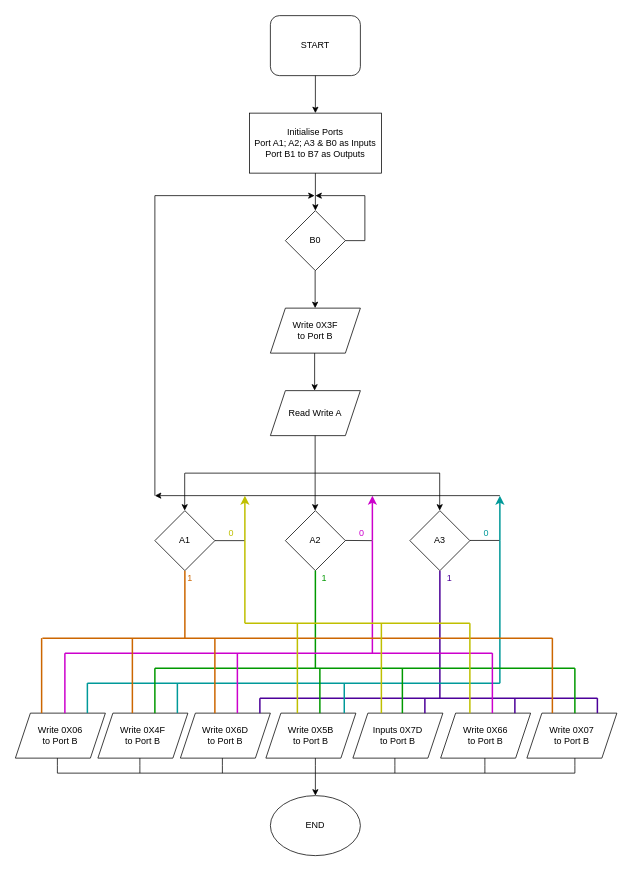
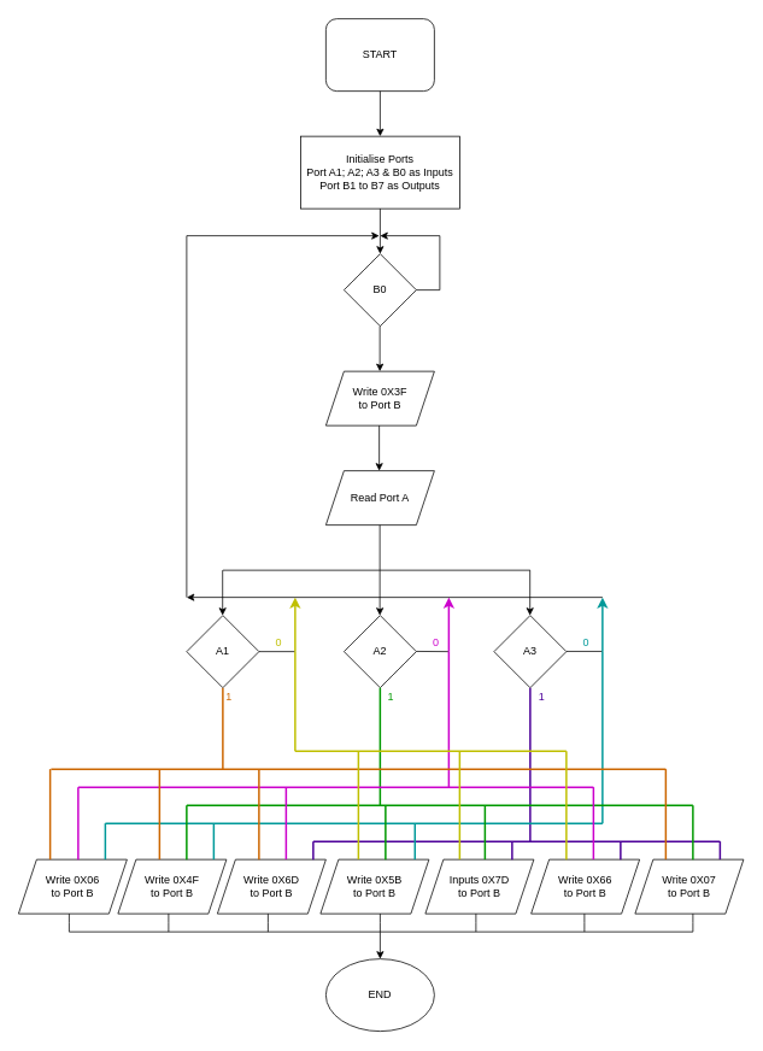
- <mxCell id="5" value="Read Write A" style="shape=parallelogram;perimeter=parallelogramPerimeter;whiteSpace=wrap;html=1;fixedSize=1;" vertex="1" parent="1"><mxGeometry x="360" y="520" width="120" height="60" as="geometry" /></mxCell>
+ <mxCell id="5" value="Read Port A" style="shape=parallelogram;perimeter=parallelogramPerimeter;whiteSpace=wrap;html=1;fixedSize=1;" vertex="1" parent="1"><mxGeometry x="360" y="520" width="120" height="60" as="geometry" /></mxCell>
